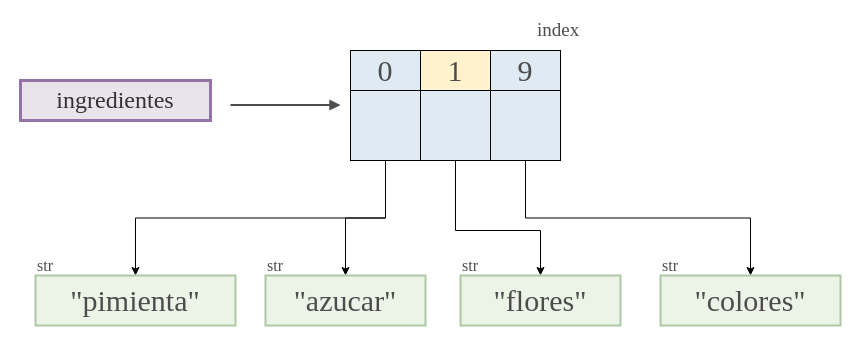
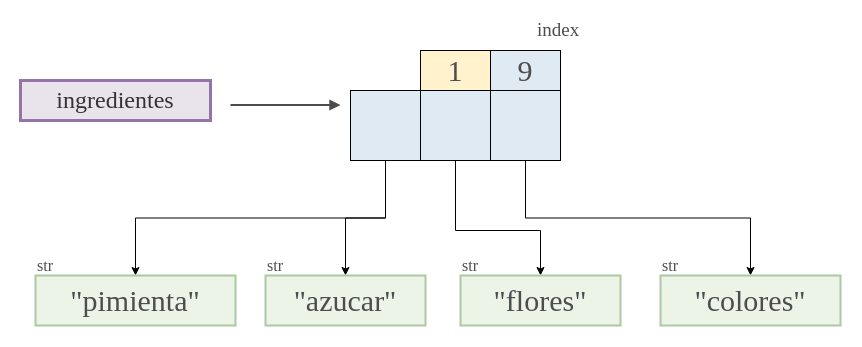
- <mxCell id="5" value="&lt;font face=&quot;Cascadia Code&quot; style=&quot;font-size: 30px; color: rgb(77, 77, 77);&quot;&gt;0&lt;/font&gt;" style="rounded=0;whiteSpace=wrap;html=1;strokeWidth=1;fillColor=#DFEAF2;" parent="1" vertex="1"><mxGeometry x="350" y="50" width="70" height="40" as="geometry" /></mxCell>
